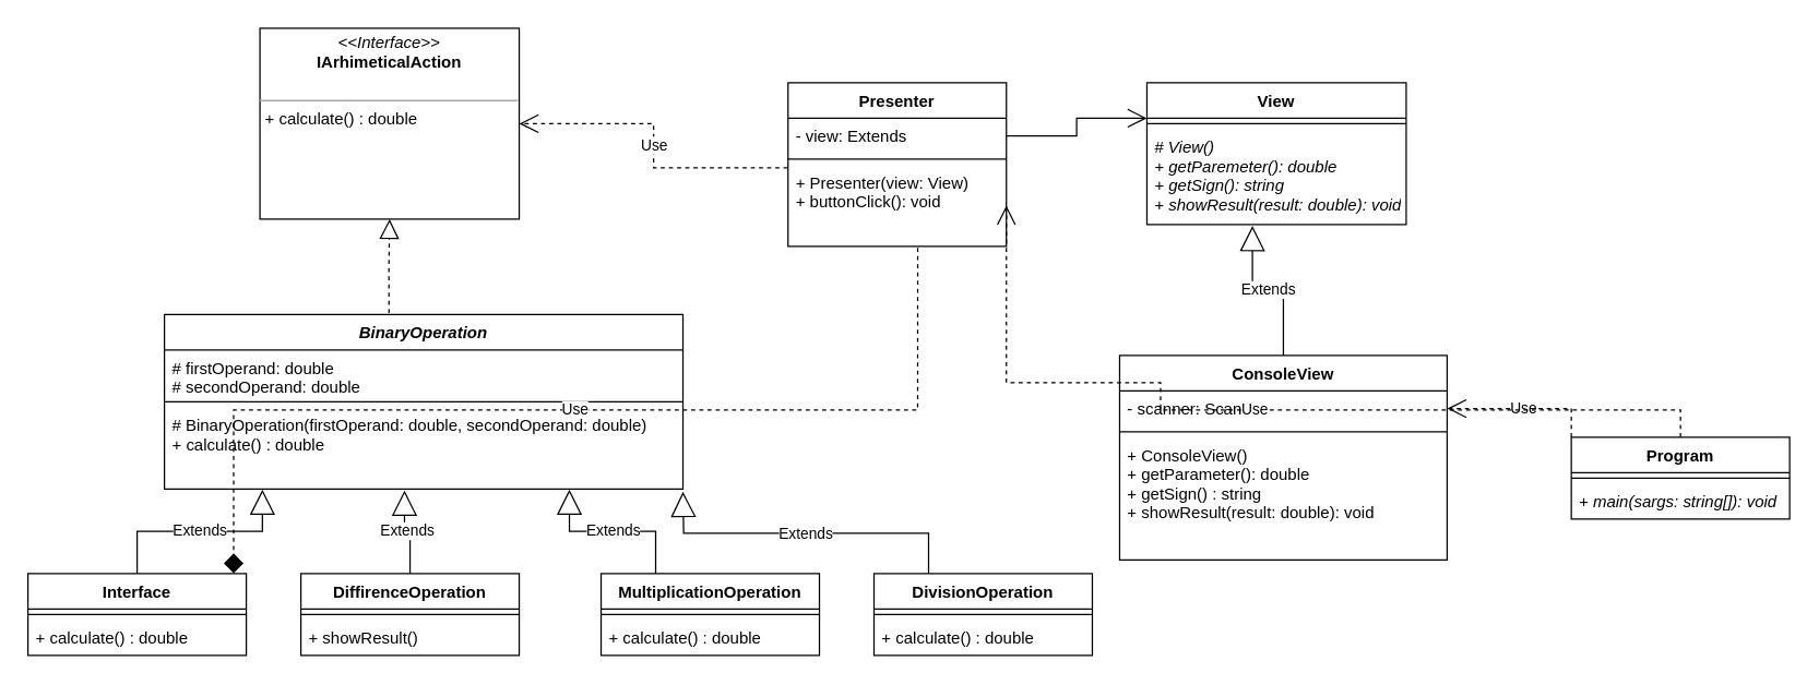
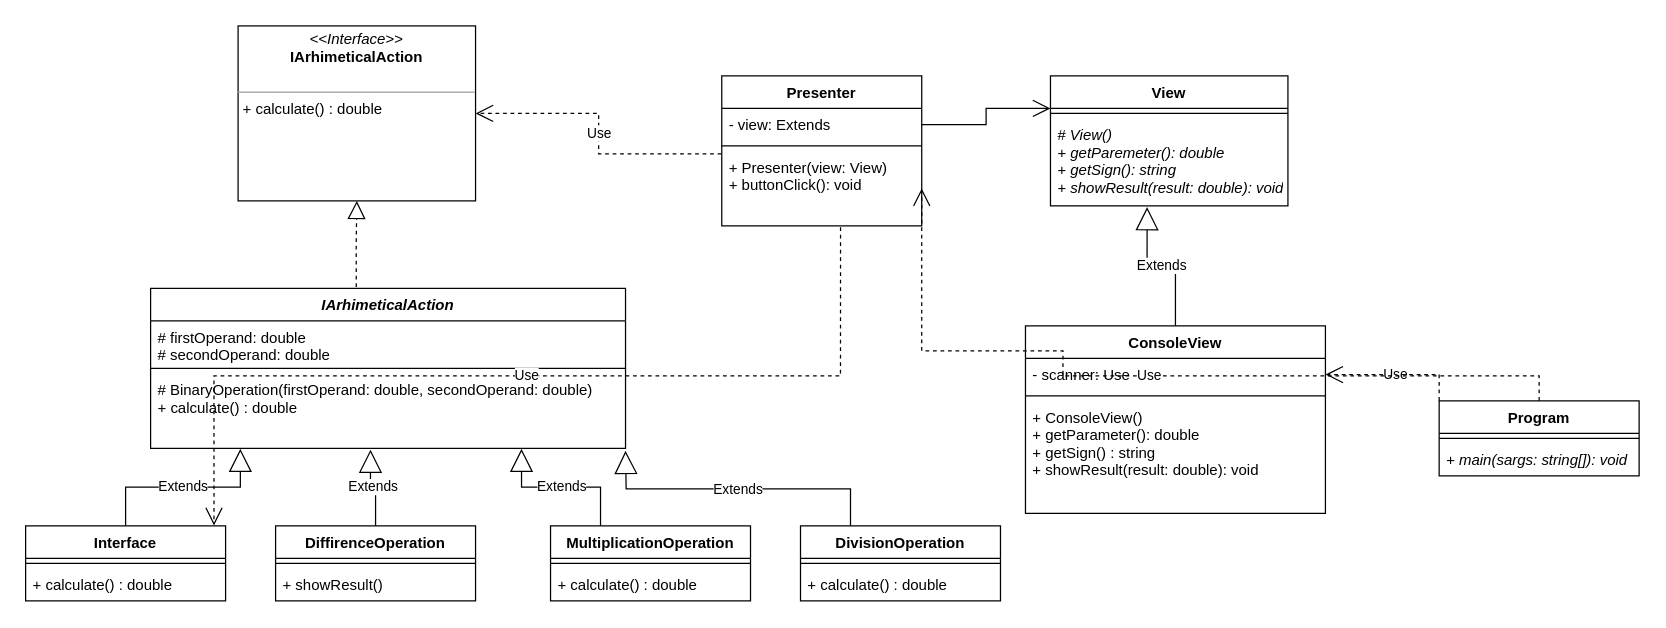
- <mxCell id="3" value="BinaryOperation" style="swimlane;fontStyle=3;align=center;verticalAlign=top;childLayout=stackLayout;horizontal=1;startSize=26;horizontalStack=0;resizeParent=1;resizeParentMax=0;resizeLast=0;collapsible=1;marginBottom=0;" vertex="1" parent="1"><mxGeometry x="120" y="230" width="380" height="128" as="geometry" /></mxCell>
+ <mxCell id="3" value="IArhimeticalAction" style="swimlane;fontStyle=3;align=center;verticalAlign=top;childLayout=stackLayout;horizontal=1;startSize=26;horizontalStack=0;resizeParent=1;resizeParentMax=0;resizeLast=0;collapsible=1;marginBottom=0;" vertex="1" parent="1"><mxGeometry x="120" y="230" width="380" height="128" as="geometry" /></mxCell>
- <mxCell id="25" value="- scanner: Scanner" style="text;strokeColor=none;fillColor=none;align=left;verticalAlign=top;spacingLeft=4;spacingRight=4;overflow=hidden;rotatable=0;points=[[0,0.5],[1,0.5]];portConstraint=eastwest;" vertex="1" parent="24"><mxGeometry y="26" width="240" height="26" as="geometry" /></mxCell>
+ <mxCell id="25" value="- scanner: Use" style="text;strokeColor=none;fillColor=none;align=left;verticalAlign=top;spacingLeft=4;spacingRight=4;overflow=hidden;rotatable=0;points=[[0,0.5],[1,0.5]];portConstraint=eastwest;" vertex="1" parent="24"><mxGeometry y="26" width="240" height="26" as="geometry" /></mxCell>
- <mxCell id="38" value="Use" style="endArrow=diamond;endSize=12;dashed=1;html=1;rounded=0;edgeStyle=orthogonalEdgeStyle;exitX=0.594;exitY=1.017;exitDx=0;exitDy=0;exitPerimeter=0;entryX=0.942;entryY=-0.006;entryDx=0;entryDy=0;entryPerimeter=0;" edge="1" parent="1" source="35" target="8"><mxGeometry width="160" relative="1" as="geometry"><mxPoint x="450" y="260" as="sourcePoint" /><mxPoint x="610" y="260" as="targetPoint" /></mxGeometry></mxCell>
+ <mxCell id="38" value="Use" style="endArrow=open;endSize=12;dashed=1;html=1;rounded=0;edgeStyle=orthogonalEdgeStyle;exitX=0.594;exitY=1.017;exitDx=0;exitDy=0;exitPerimeter=0;entryX=0.942;entryY=-0.006;entryDx=0;entryDy=0;entryPerimeter=0;" edge="1" parent="1" source="35" target="8"><mxGeometry width="160" relative="1" as="geometry"><mxPoint x="450" y="260" as="sourcePoint" /><mxPoint x="610" y="260" as="targetPoint" /></mxGeometry></mxCell>
